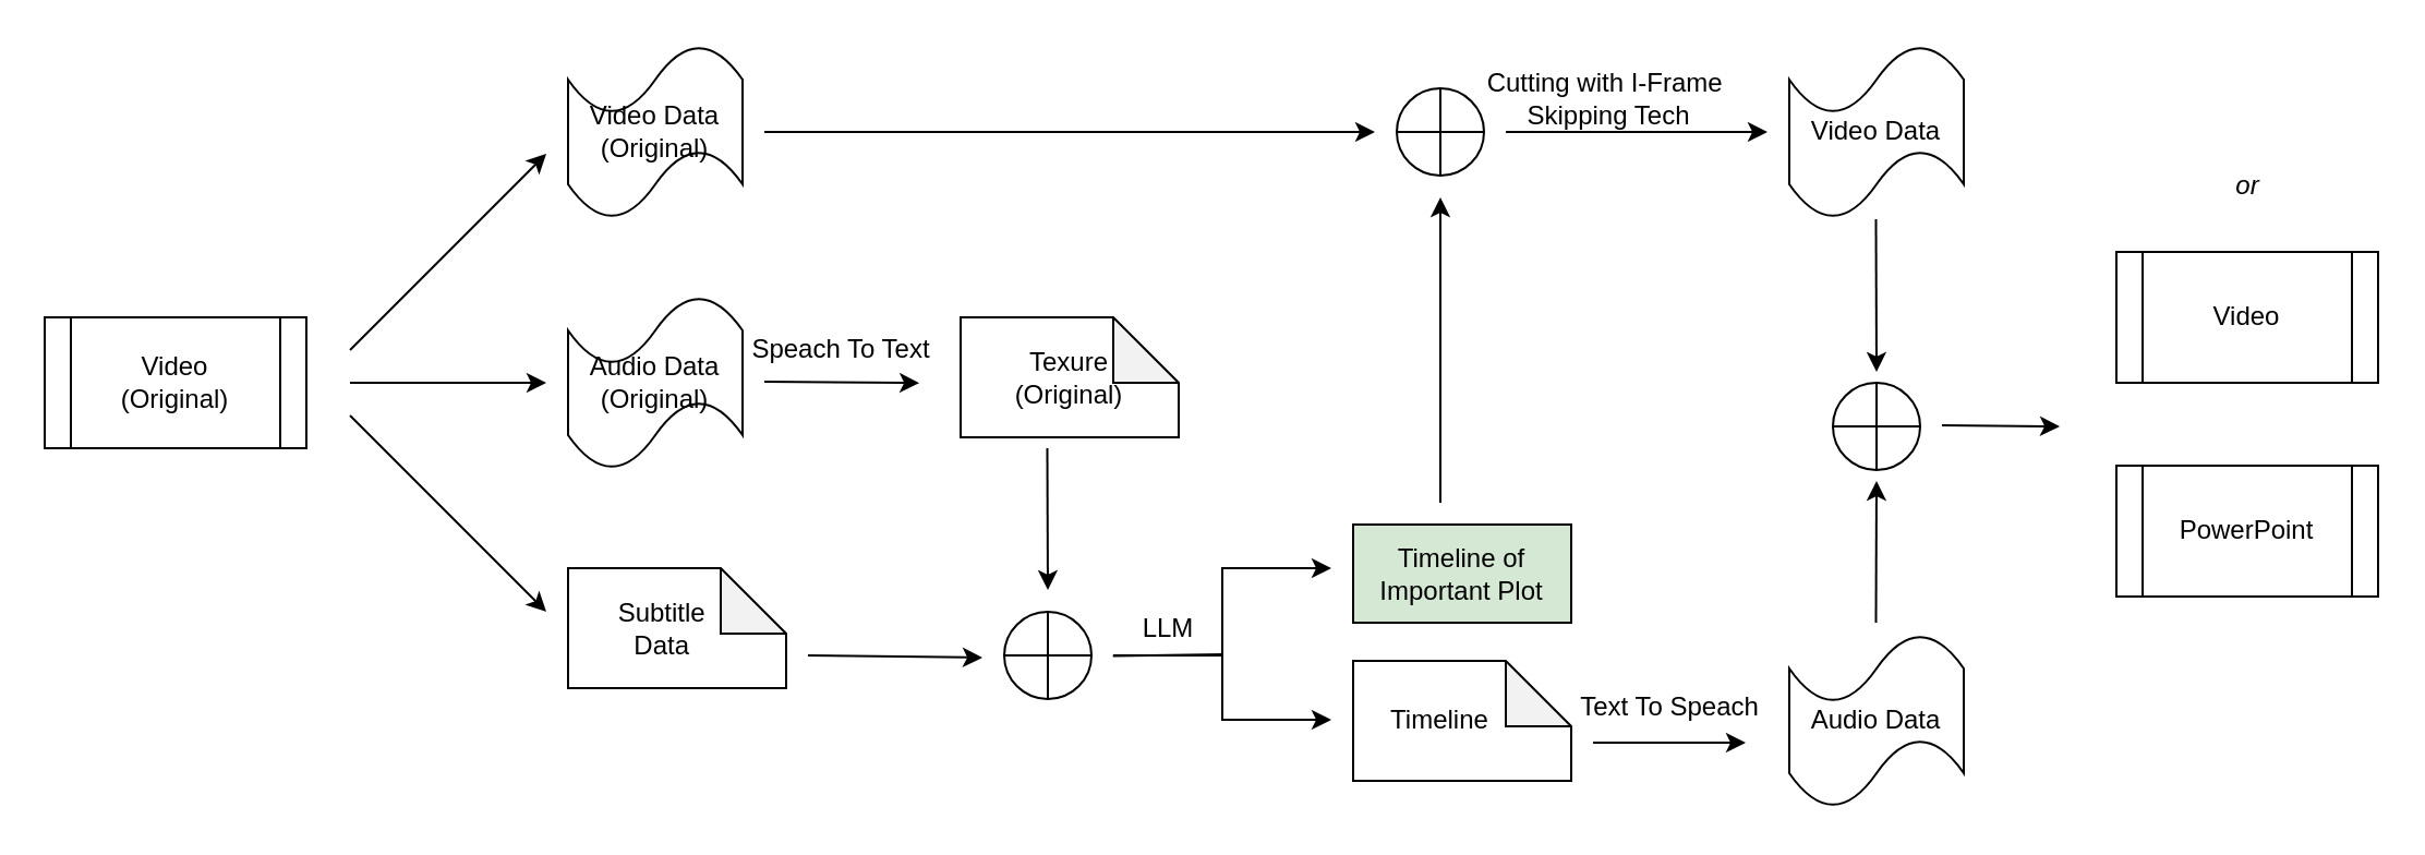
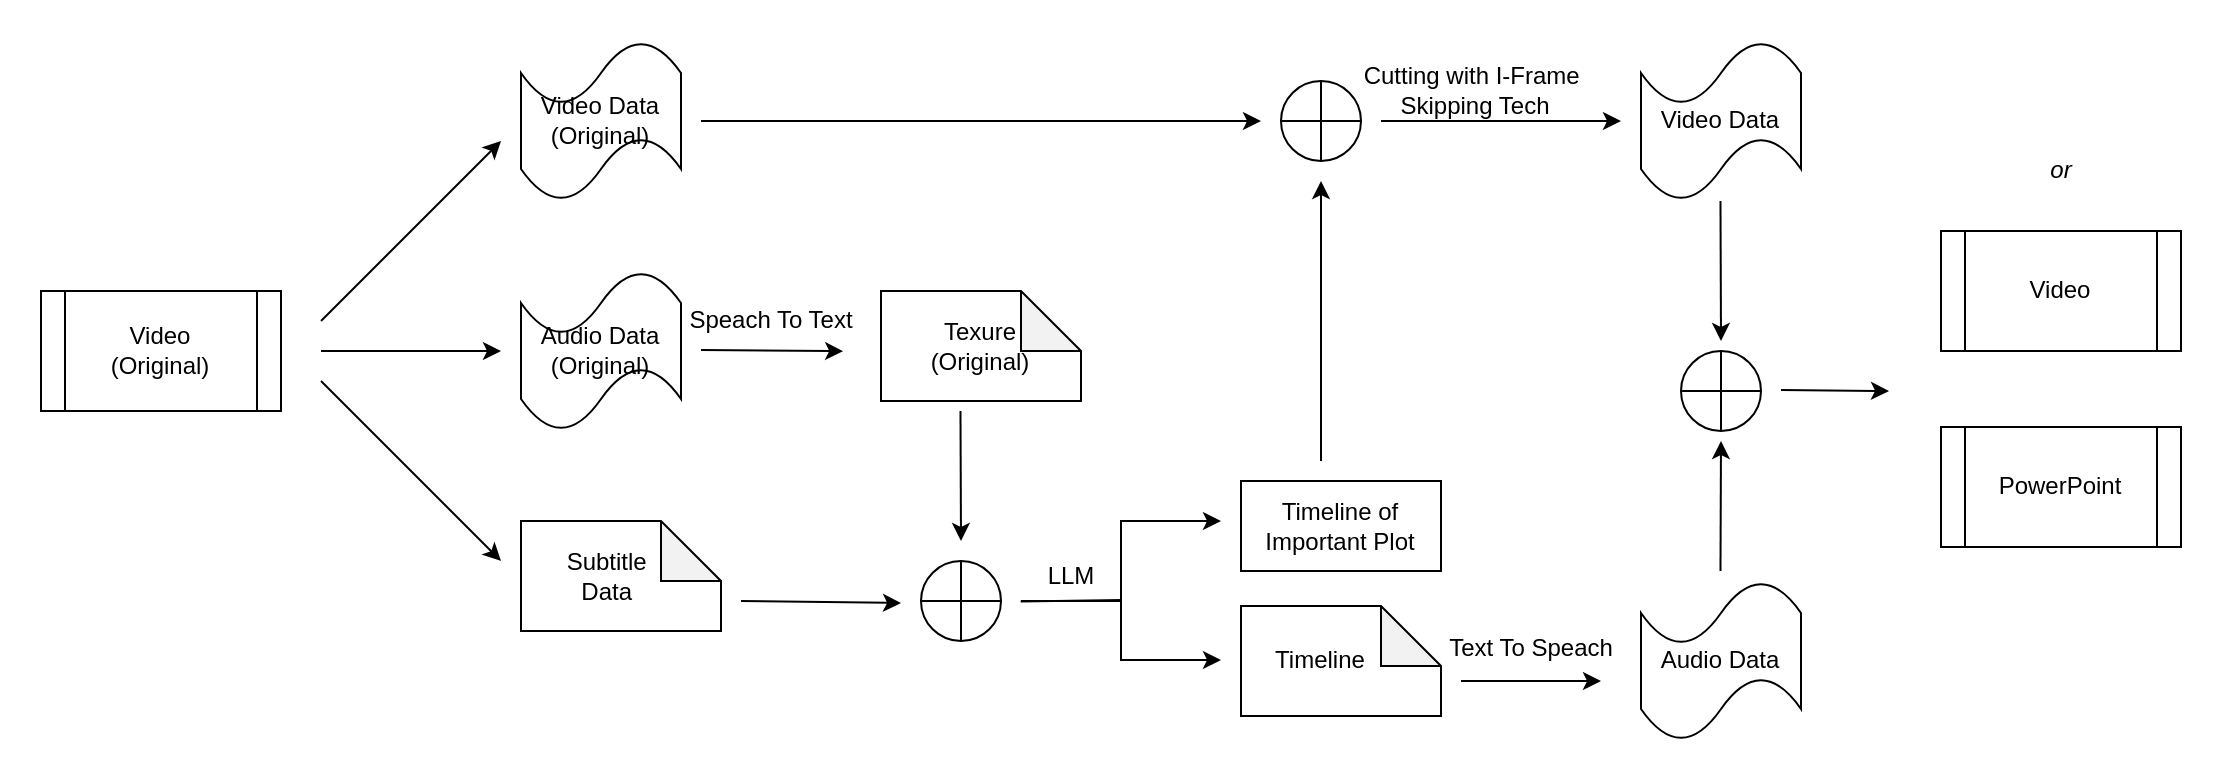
- <mxCell id="19" value="Timeline of Important Plot" style="rounded=0;whiteSpace=wrap;html=1;fillColor=#d5e8d4;" vertex="1" parent="1"><mxGeometry x="620" y="240" width="100" height="45" as="geometry" /></mxCell>
+ <mxCell id="19" value="Timeline of Important Plot" style="rounded=0;whiteSpace=wrap;html=1;" vertex="1" parent="1"><mxGeometry x="620" y="240" width="100" height="45" as="geometry" /></mxCell>
